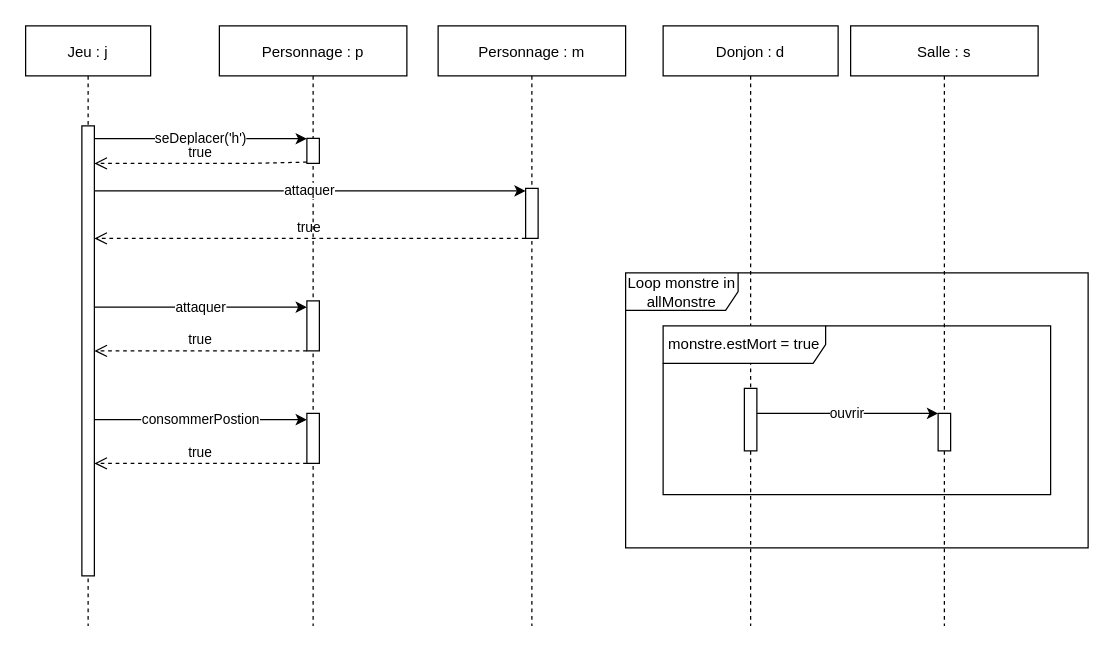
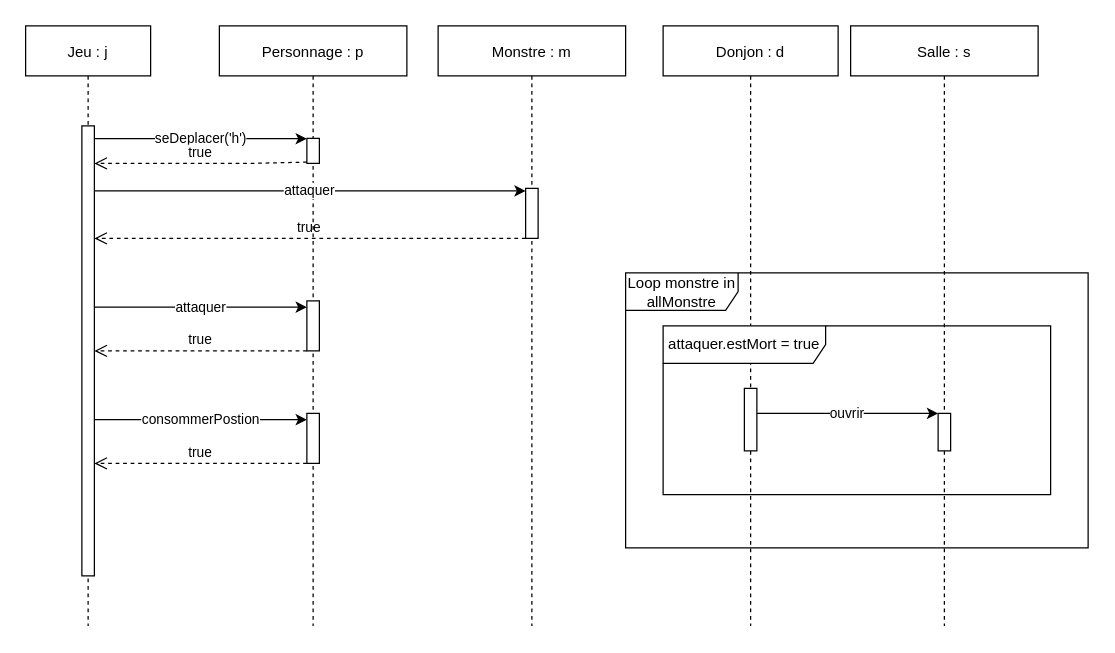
- <mxCell id="12" value="Personnage : m" style="shape=umlLifeline;perimeter=lifelinePerimeter;container=1;collapsible=0;recursiveResize=0;rounded=0;shadow=0;strokeWidth=1;" parent="1" vertex="1"><mxGeometry x="350" y="20" width="150" height="480" as="geometry" /></mxCell>
+ <mxCell id="12" value="Monstre : m" style="shape=umlLifeline;perimeter=lifelinePerimeter;container=1;collapsible=0;recursiveResize=0;rounded=0;shadow=0;strokeWidth=1;" parent="1" vertex="1"><mxGeometry x="350" y="20" width="150" height="480" as="geometry" /></mxCell>
- <mxCell id="24" value="monstre.estMort = true" style="shape=umlFrame;whiteSpace=wrap;html=1;width=130;height=30;" parent="1" vertex="1"><mxGeometry x="530" y="260" width="310" height="135" as="geometry" /></mxCell>
+ <mxCell id="24" value="attaquer.estMort = true" style="shape=umlFrame;whiteSpace=wrap;html=1;width=130;height=30;" parent="1" vertex="1"><mxGeometry x="530" y="260" width="310" height="135" as="geometry" /></mxCell>
